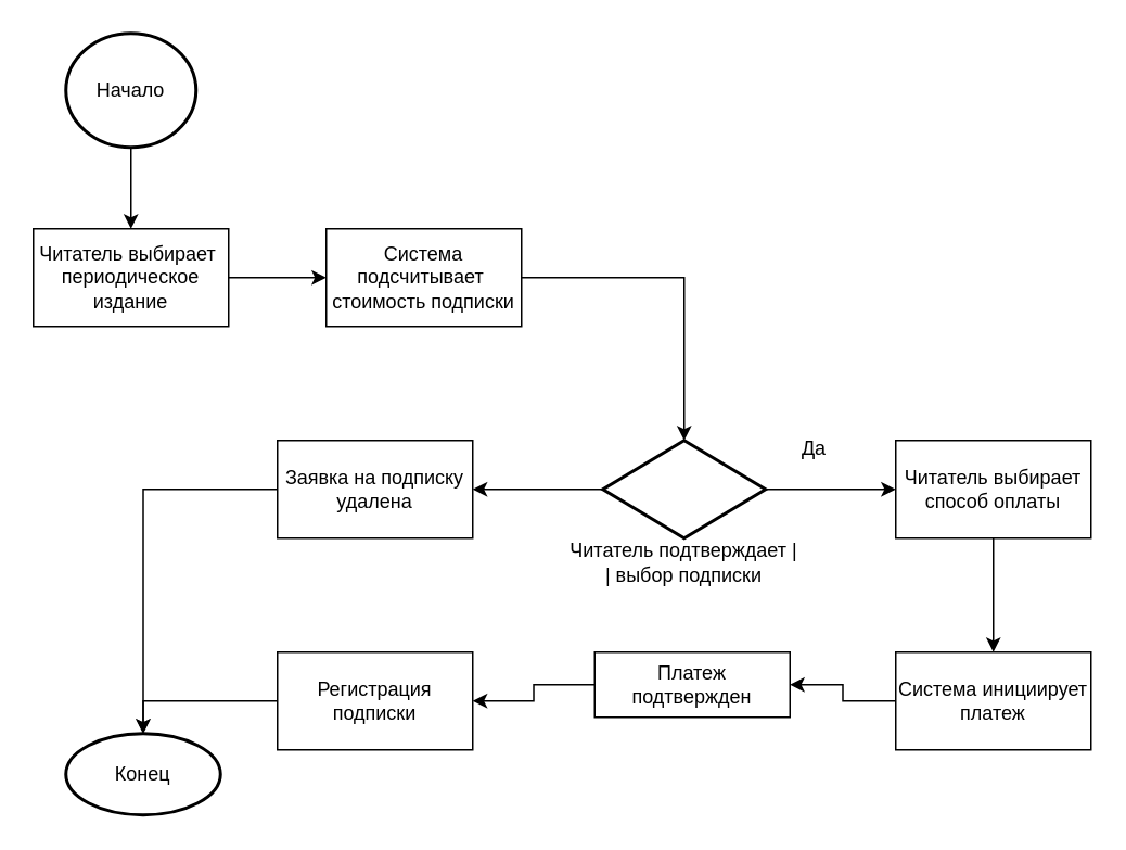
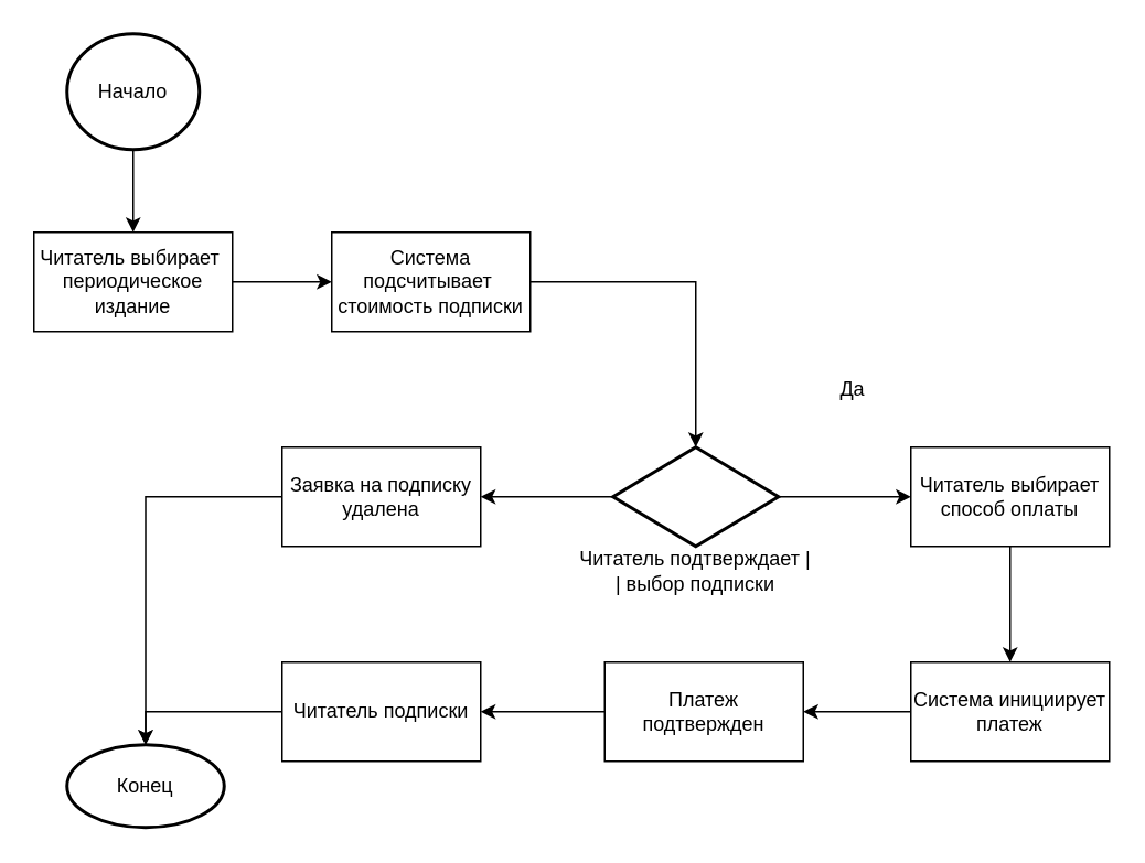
- <mxCell id="14" value="Да" style="text;html=1;align=center;verticalAlign=middle;whiteSpace=wrap;rounded=0;" parent="1" vertex="1"><mxGeometry x="470" y="260" width="60" height="30" as="geometry" /></mxCell>
+ <mxCell id="14" value="Да" style="text;html=1;align=center;verticalAlign=middle;whiteSpace=wrap;rounded=0;" parent="1" vertex="1"><mxGeometry x="485" y="220" width="60" height="30" as="geometry" /></mxCell>
- <mxCell id="20" value=" Платеж подтвержден " style="rounded=0;whiteSpace=wrap;html=1;" parent="1" vertex="1"><mxGeometry x="365" y="400" width="120" height="40" as="geometry" /></mxCell>
+ <mxCell id="20" value=" Платеж подтвержден " style="rounded=0;whiteSpace=wrap;html=1;" parent="1" vertex="1"><mxGeometry x="365" y="400" width="120" height="60" as="geometry" /></mxCell>
- <mxCell id="22" value="Регистрация подписки" style="rounded=0;whiteSpace=wrap;html=1;" parent="1" vertex="1"><mxGeometry x="170" y="400" width="120" height="60" as="geometry" /></mxCell>
+ <mxCell id="22" value="Читатель подписки" style="rounded=0;whiteSpace=wrap;html=1;" parent="1" vertex="1"><mxGeometry x="170" y="400" width="120" height="60" as="geometry" /></mxCell>
